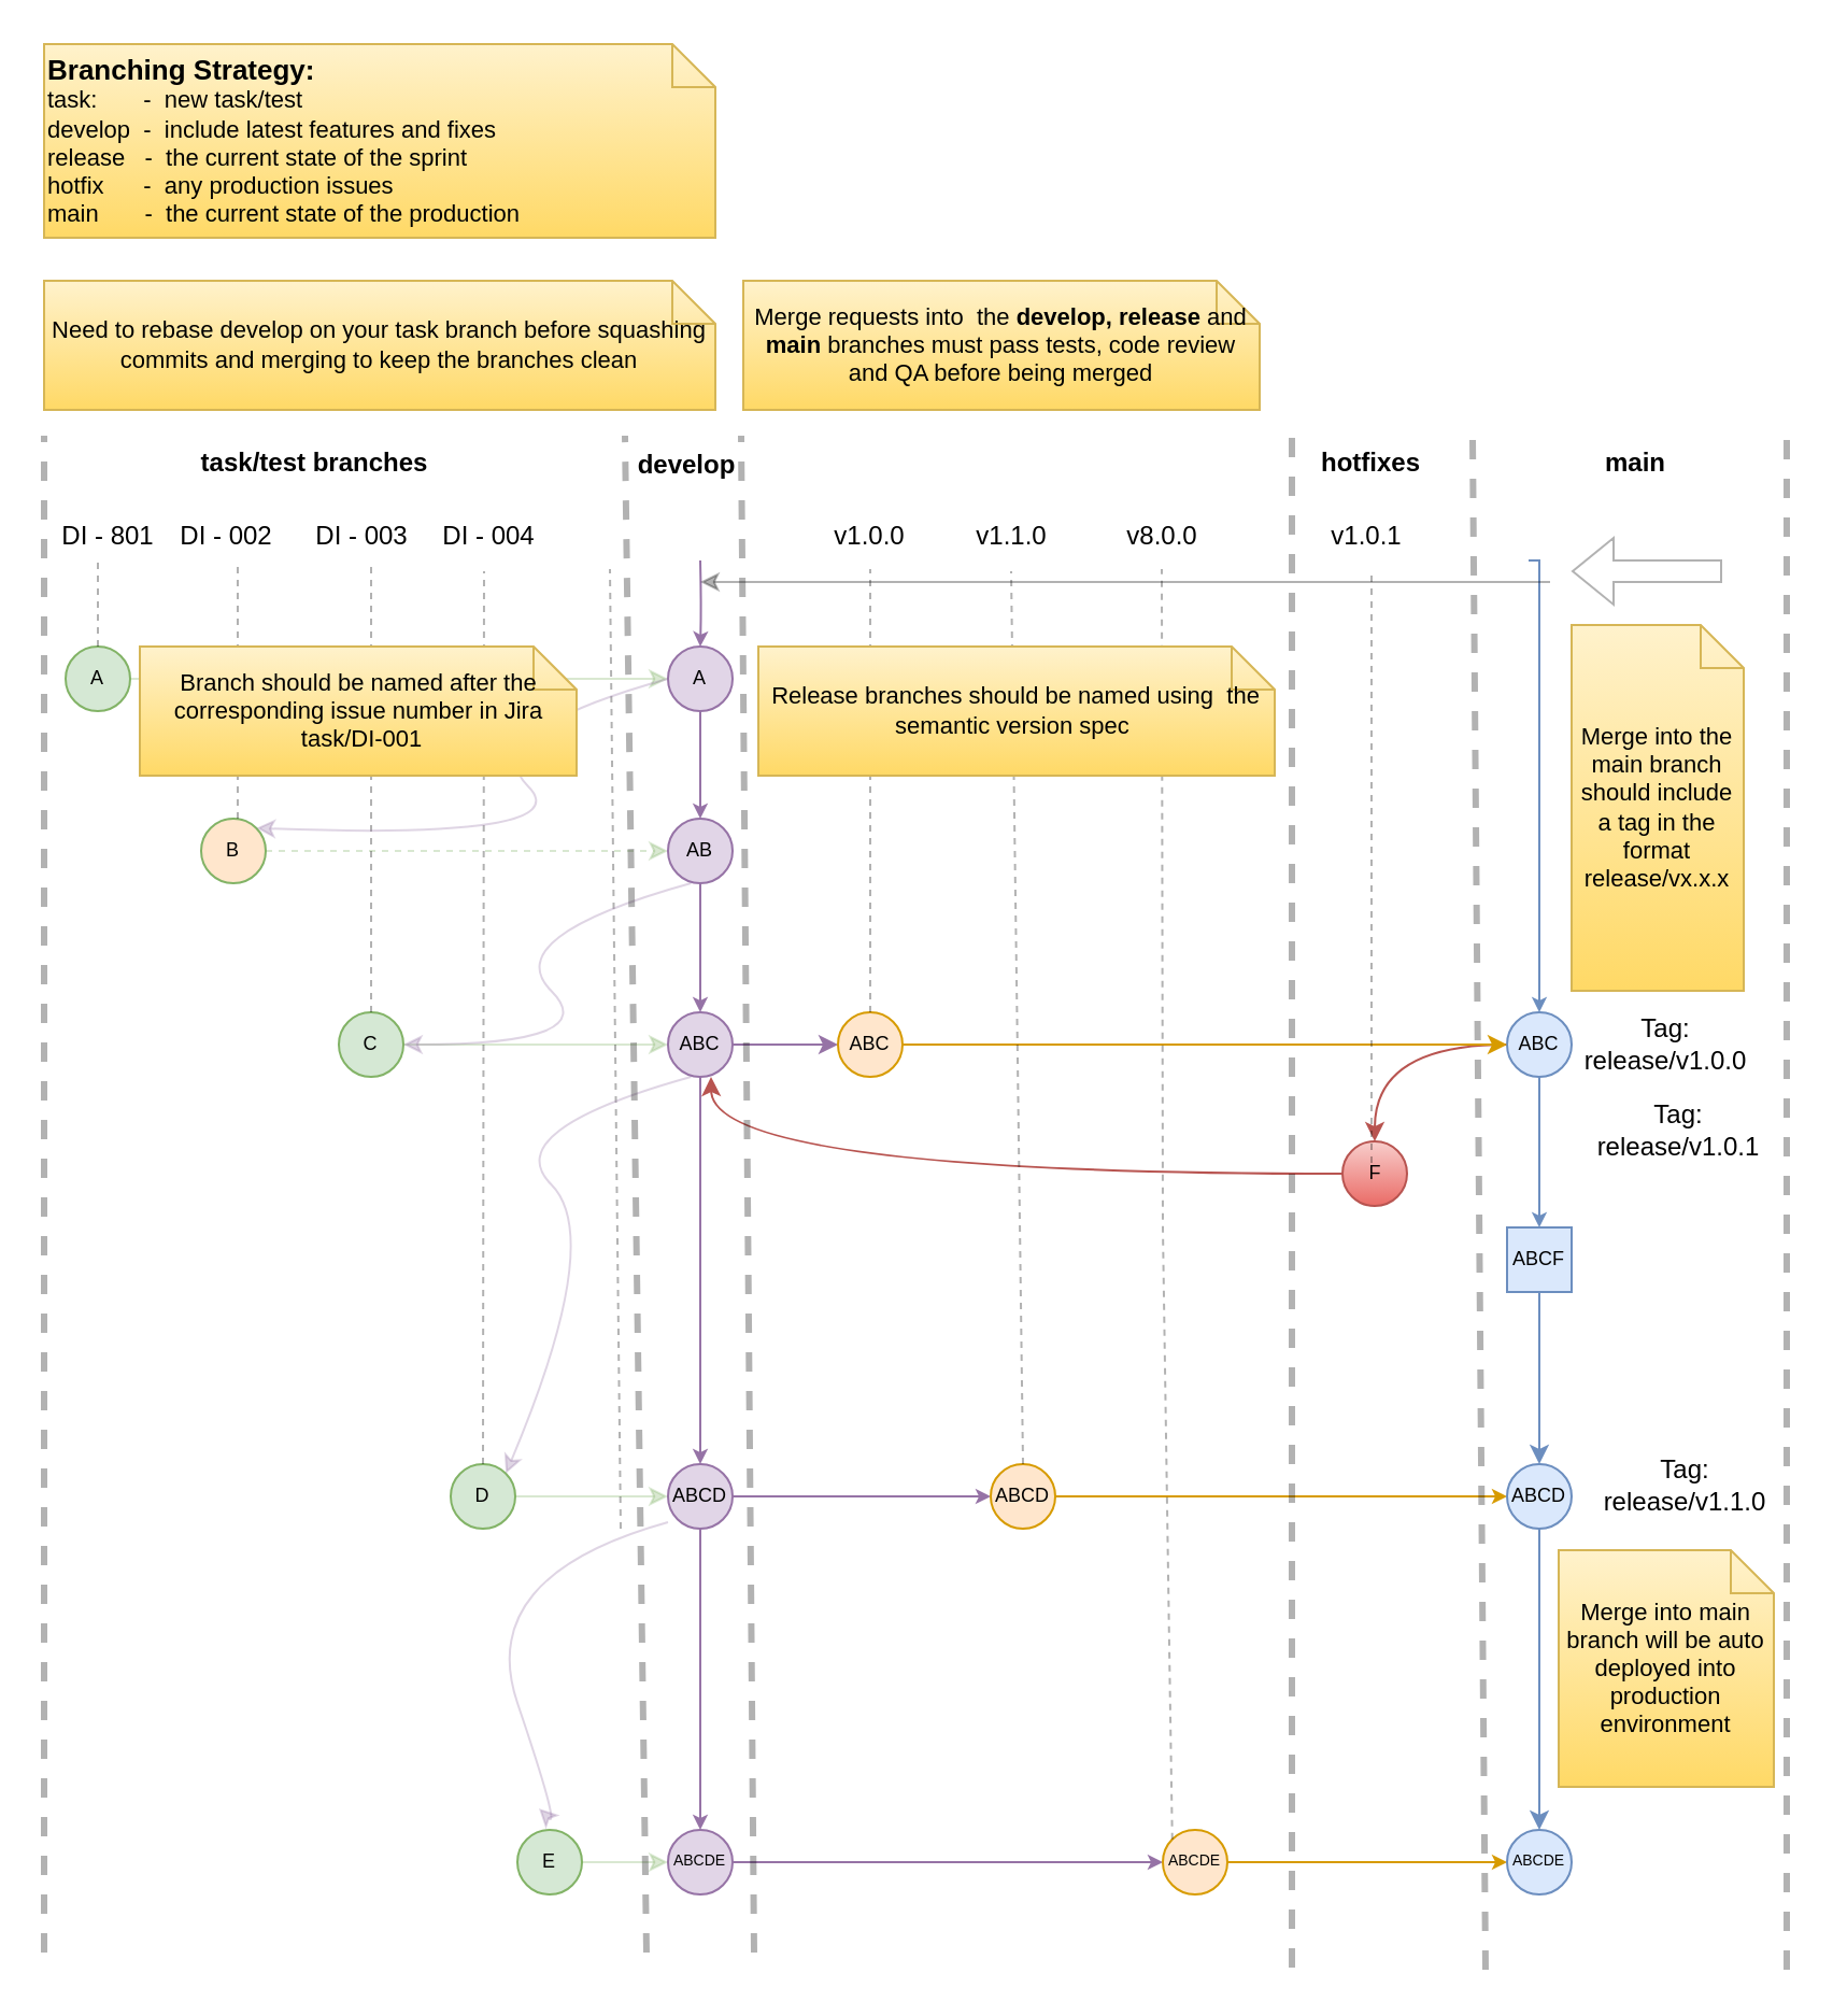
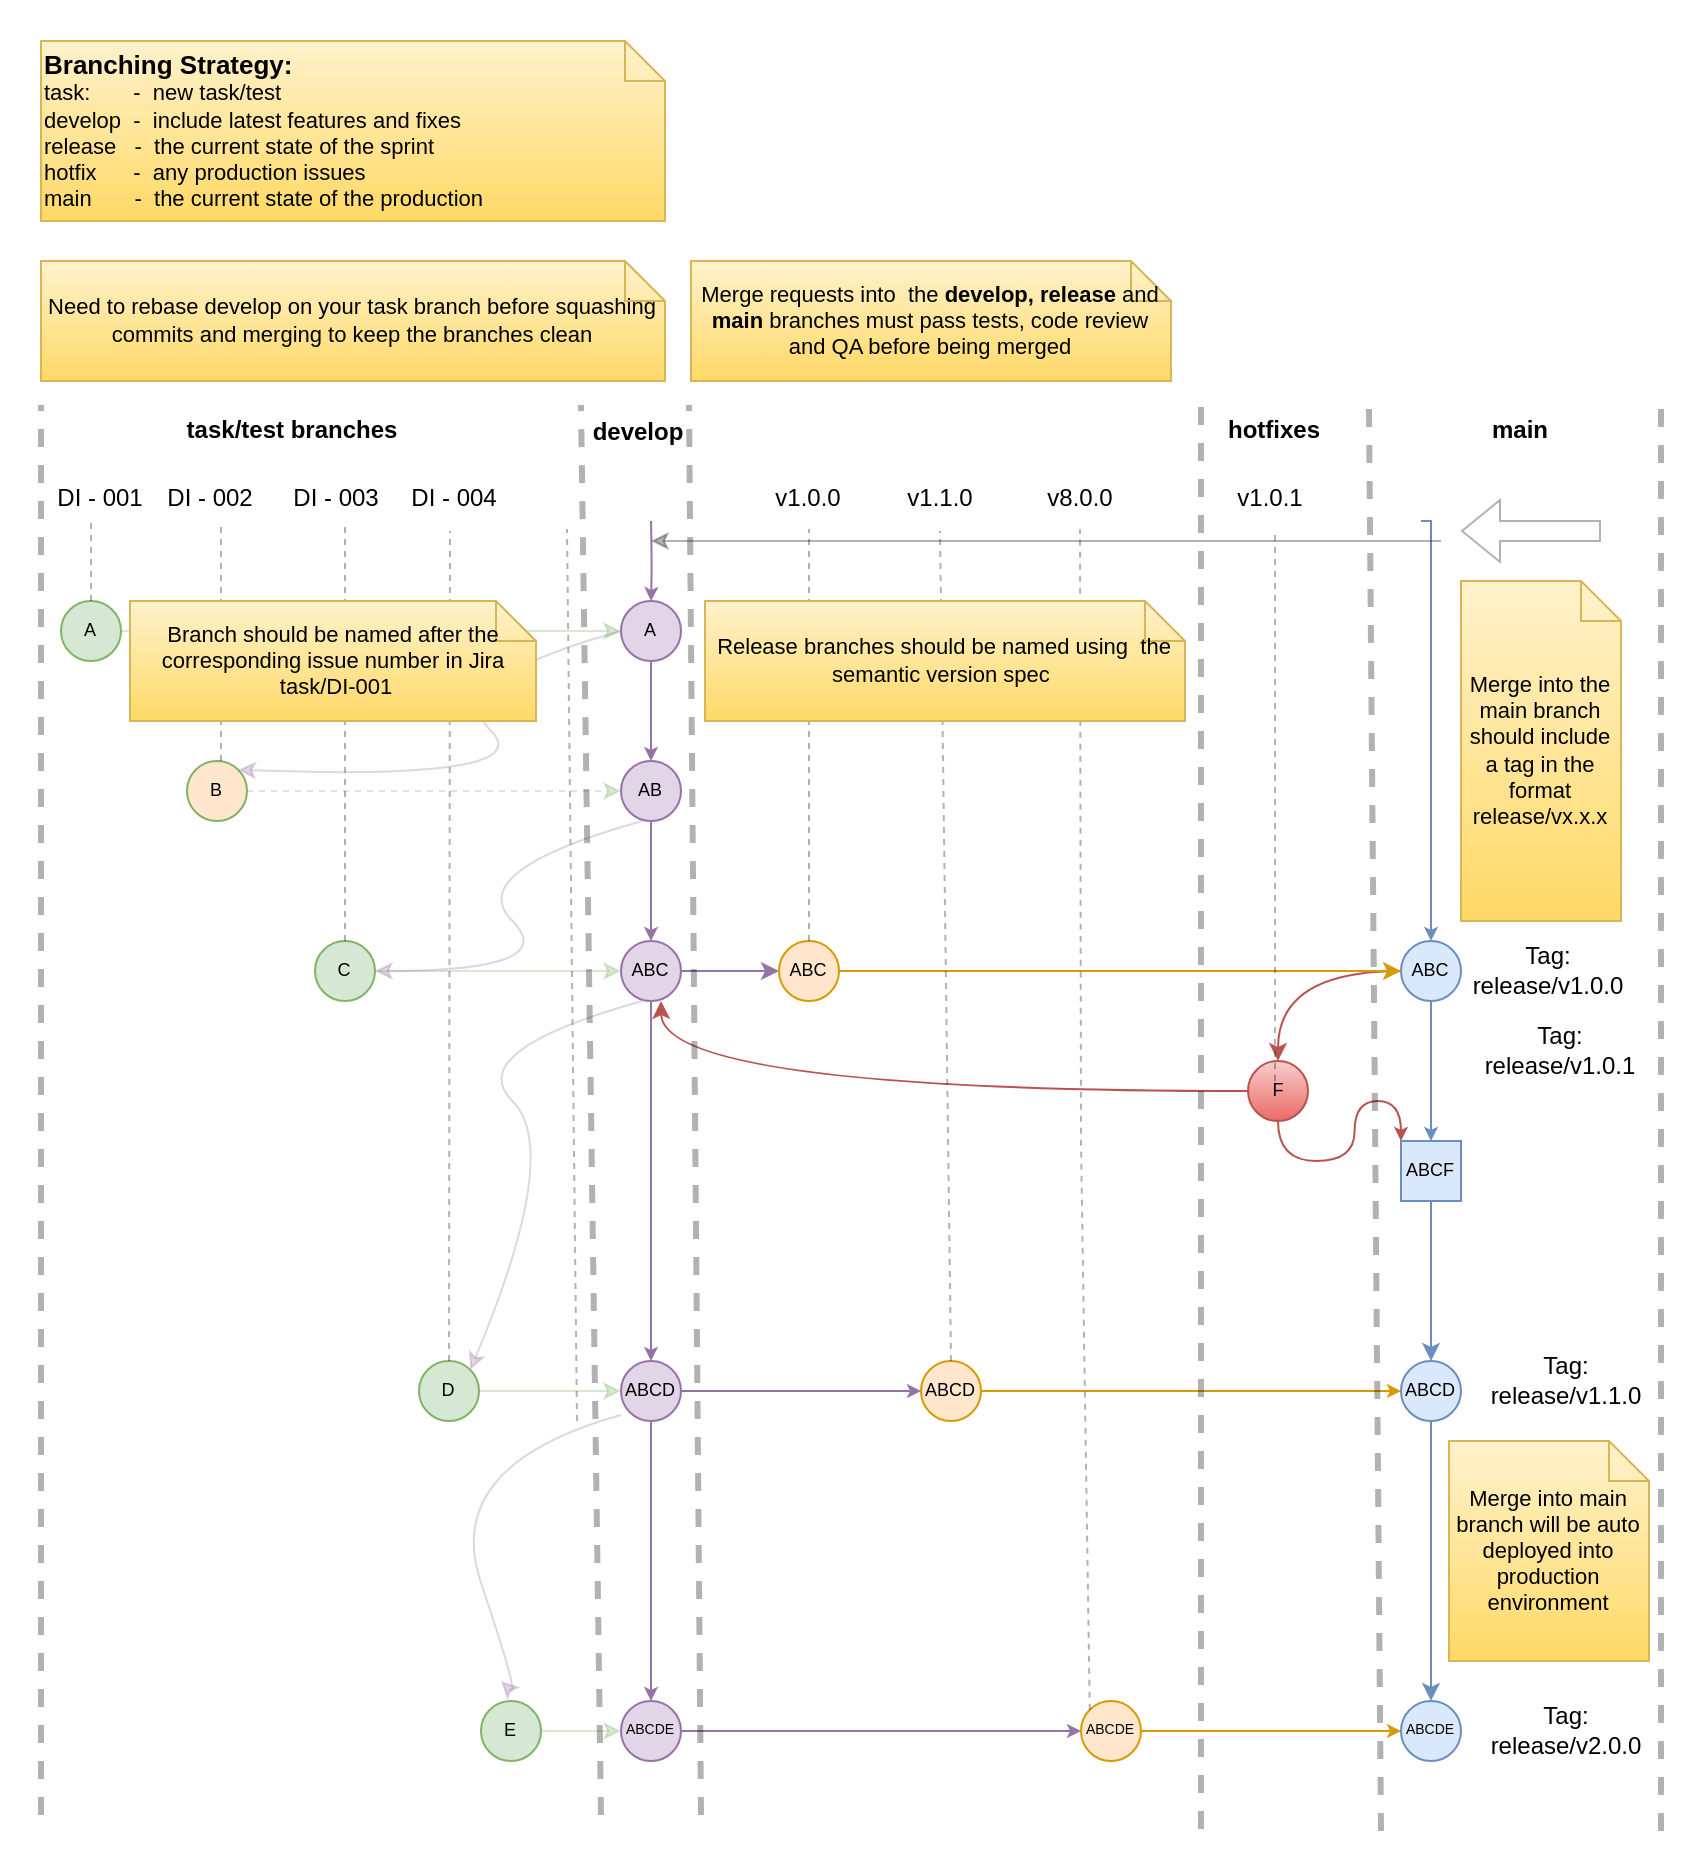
- <mxCell id="2" value="DI - 801" style="text;html=1;strokeColor=none;fillColor=none;align=center;verticalAlign=middle;whiteSpace=wrap;rounded=0;" parent="1" vertex="1"><mxGeometry x="20" y="234" width="60" height="30" as="geometry" /></mxCell>
+ <mxCell id="2" value="DI - 001" style="text;html=1;strokeColor=none;fillColor=none;align=center;verticalAlign=middle;whiteSpace=wrap;rounded=0;" parent="1" vertex="1"><mxGeometry x="20" y="234" width="60" height="30" as="geometry" /></mxCell>
+ <mxCell id="38" value="" style="edgeStyle=orthogonalEdgeStyle;curved=1;rounded=0;orthogonalLoop=1;jettySize=auto;html=1;fontSize=9;fontColor=#000000;startSize=4;endSize=4;strokeColor=#b85450;strokeWidth=1;entryX=0;entryY=0;entryDx=0;entryDy=0;fillColor=#f8cecc;exitX=0.5;exitY=1;exitDx=0;exitDy=0;gradientColor=#ea6b66;" parent="1" source="40" target="43" edge="1"><mxGeometry relative="1" as="geometry"><mxPoint x="621.5" y="660" as="targetPoint" /></mxGeometry></mxCell>
+ <mxCell id="68" value="Tag: release/v2.0.0" style="text;html=1;strokeColor=none;fillColor=none;align=center;verticalAlign=middle;whiteSpace=wrap;rounded=0;fontSize=12;fontColor=#000000;" parent="1" vertex="1"><mxGeometry x="753" y="850" width="60" height="30" as="geometry" /></mxCell>
